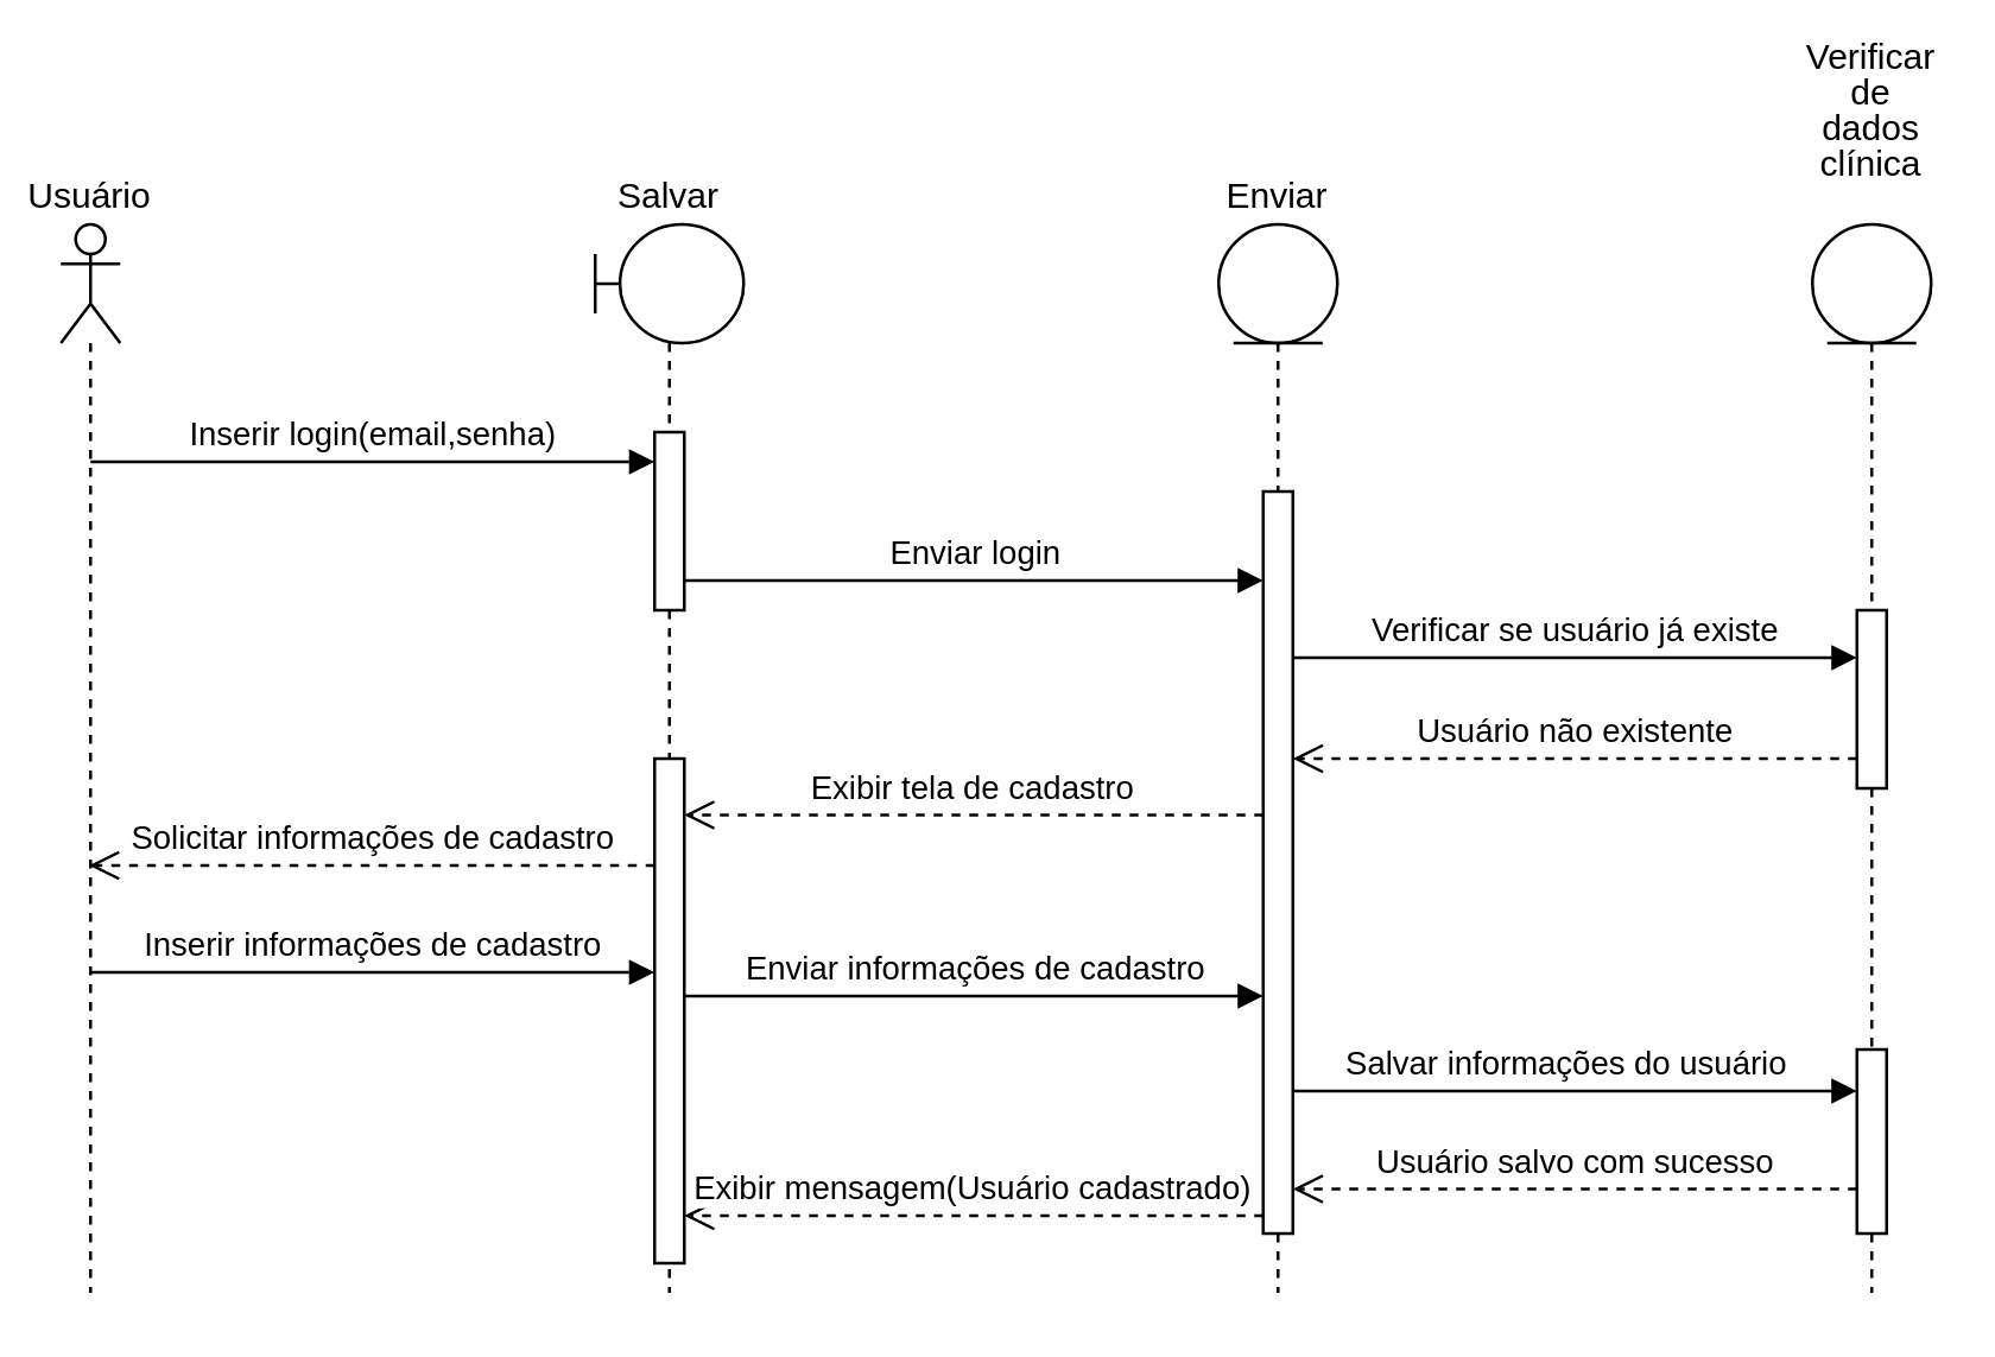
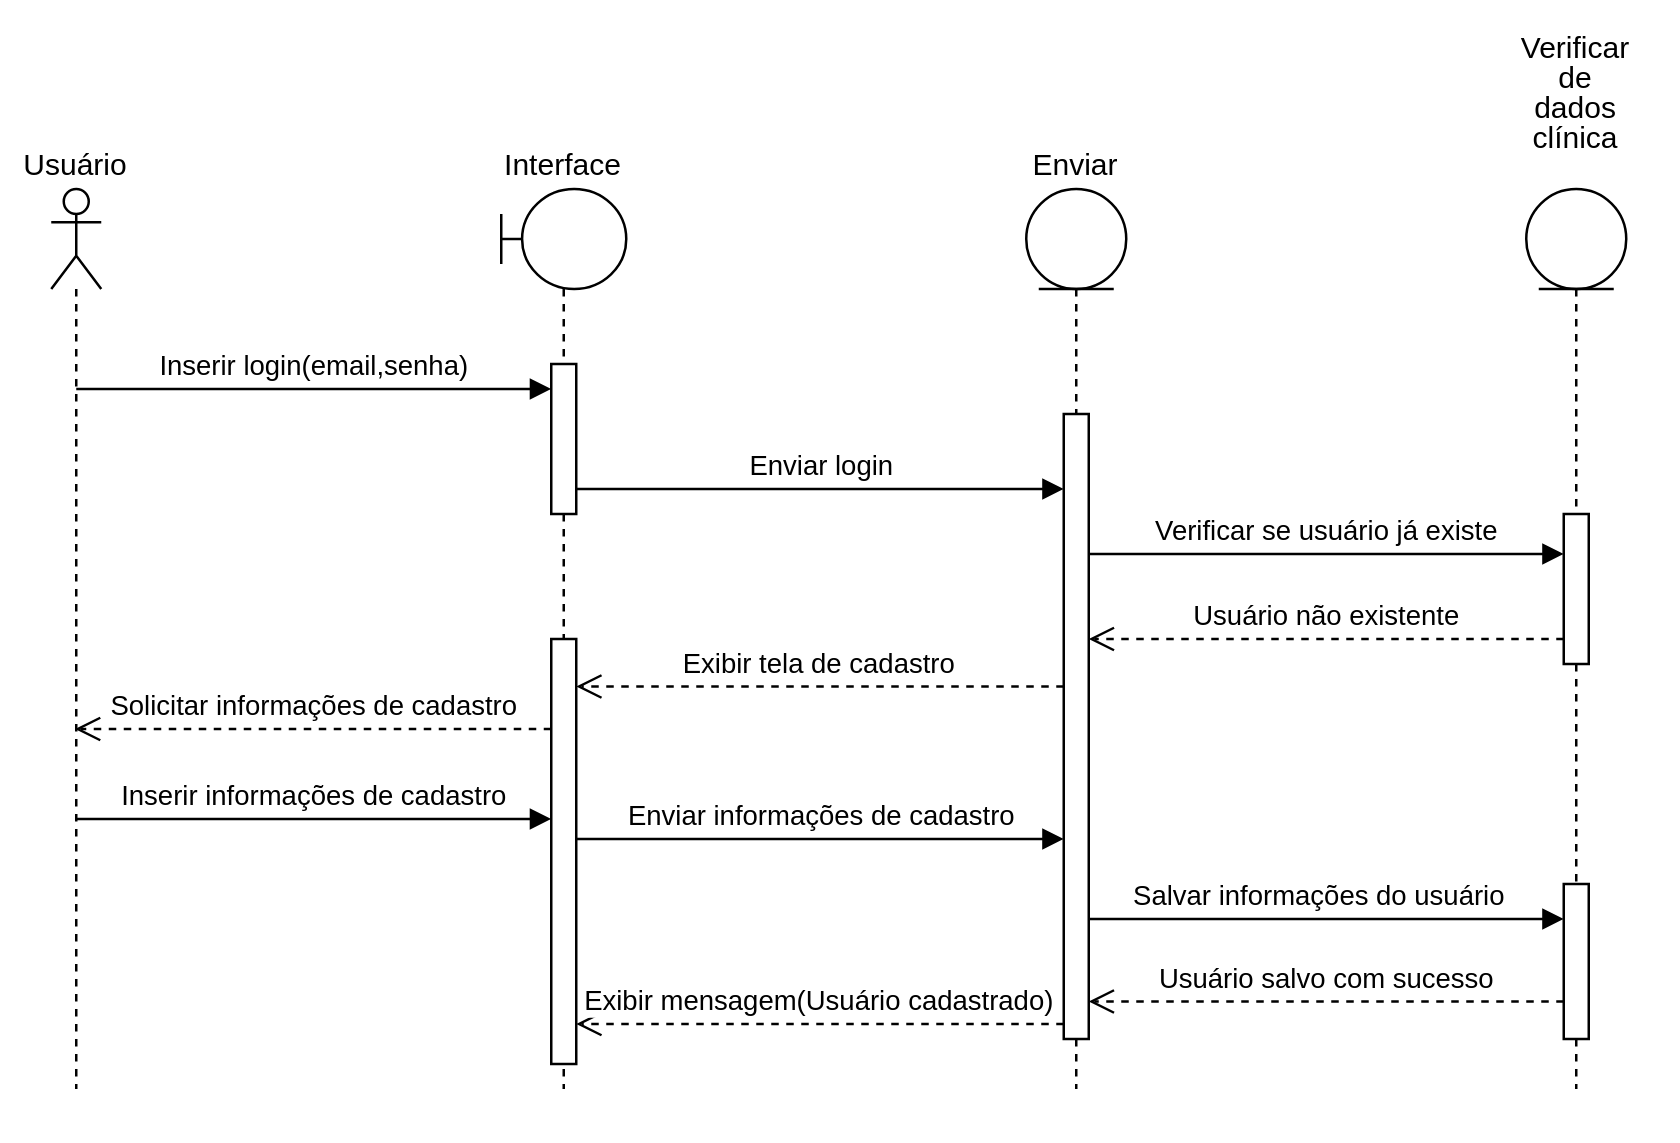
- <mxCell id="3" value="Salvar" style="shape=umlLifeline;perimeter=lifelinePerimeter;whiteSpace=wrap;html=1;container=1;dropTarget=0;collapsible=0;recursiveResize=0;outlineConnect=0;portConstraint=eastwest;newEdgeStyle={&quot;edgeStyle&quot;:&quot;elbowEdgeStyle&quot;,&quot;elbow&quot;:&quot;vertical&quot;,&quot;curved&quot;:0,&quot;rounded&quot;:0};participant=umlBoundary;labelPosition=center;verticalLabelPosition=top;align=center;verticalAlign=bottom;" vertex="1" parent="1"><mxGeometry x="200" y="20" width="50" height="360" as="geometry" /></mxCell>
+ <mxCell id="3" value="Interface" style="shape=umlLifeline;perimeter=lifelinePerimeter;whiteSpace=wrap;html=1;container=1;dropTarget=0;collapsible=0;recursiveResize=0;outlineConnect=0;portConstraint=eastwest;newEdgeStyle={&quot;edgeStyle&quot;:&quot;elbowEdgeStyle&quot;,&quot;elbow&quot;:&quot;vertical&quot;,&quot;curved&quot;:0,&quot;rounded&quot;:0};participant=umlBoundary;labelPosition=center;verticalLabelPosition=top;align=center;verticalAlign=bottom;" vertex="1" parent="1"><mxGeometry x="200" y="20" width="50" height="360" as="geometry" /></mxCell>
